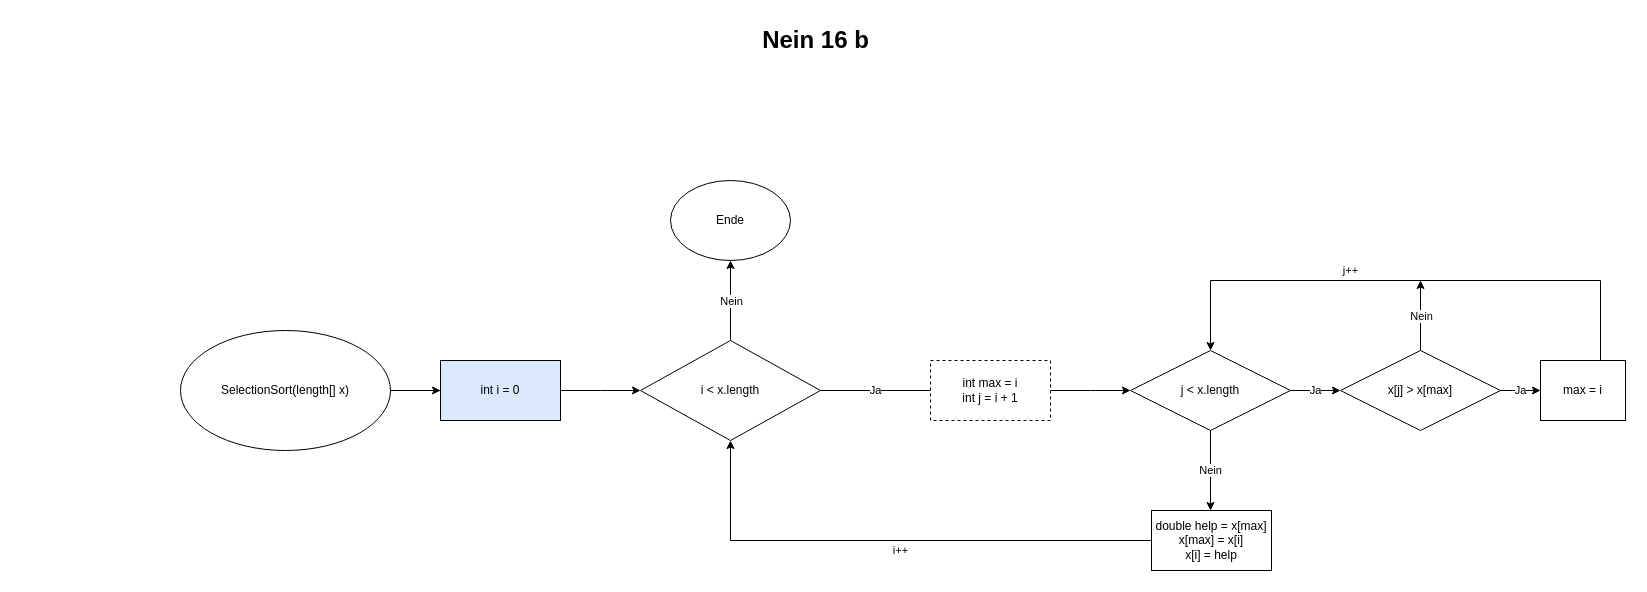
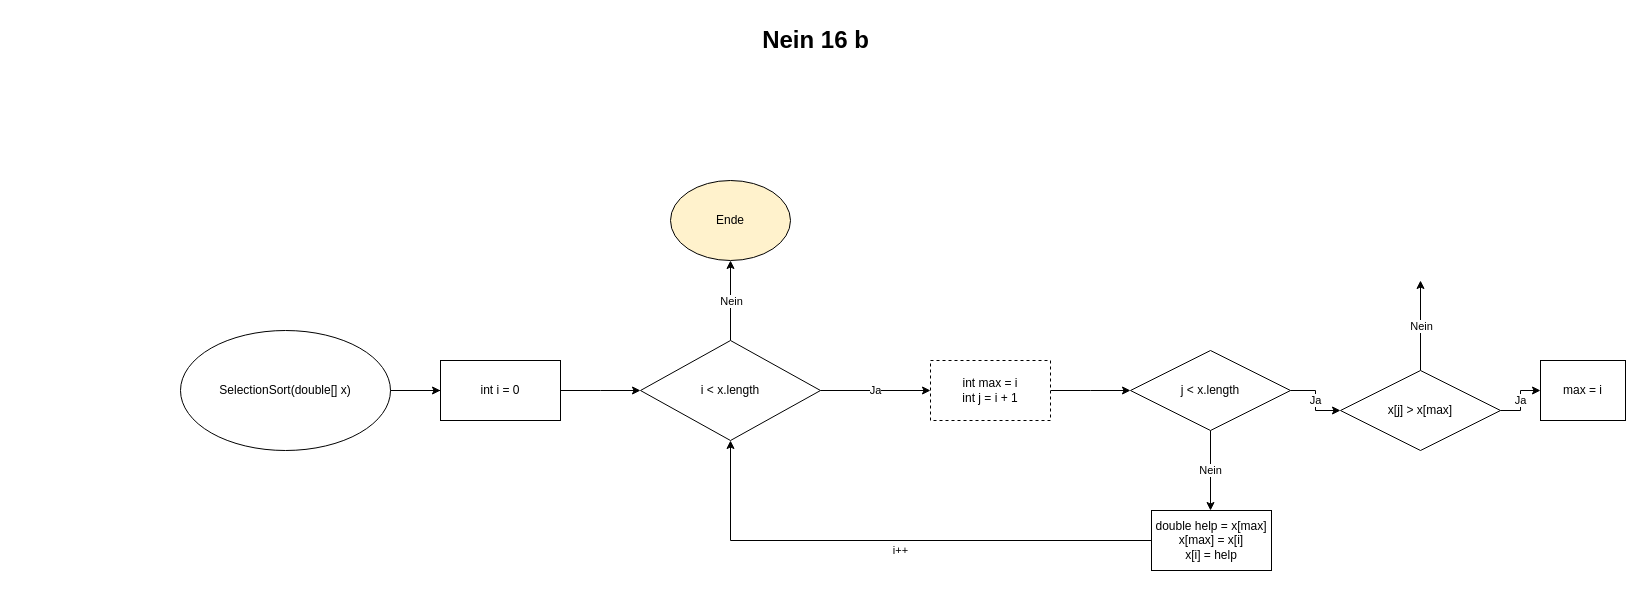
- <mxCell id="23" value="Ende" style="ellipse;whiteSpace=wrap;html=1;" vertex="1" parent="1"><mxGeometry x="670" y="180" width="120" height="80" as="geometry" /></mxCell>
+ <mxCell id="23" value="Ende" style="ellipse;whiteSpace=wrap;html=1;fillColor=#fff2cc;" vertex="1" parent="1"><mxGeometry x="670" y="180" width="120" height="80" as="geometry" /></mxCell>
- <mxCell id="19" value="j++" style="edgeStyle=orthogonalEdgeStyle;rounded=0;orthogonalLoop=1;jettySize=auto;html=1;entryX=0.5;entryY=0;entryDx=0;entryDy=0;" edge="1" parent="1" source="20" target="15"><mxGeometry x="0.222" y="-10" relative="1" as="geometry"><mxPoint x="1600" y="280" as="targetPoint" /><Array as="points"><mxPoint x="1600" y="280" /><mxPoint x="1210" y="280" /></Array><mxPoint as="offset" /></mxGeometry></mxCell>
- <mxCell id="8" value="&lt;div&gt;SelectionSort(length[] x)&lt;/div&gt;" style="ellipse;whiteSpace=wrap;html=1;" vertex="1" parent="1"><mxGeometry x="180" y="330" width="210" height="120" as="geometry" /></mxCell>
+ <mxCell id="8" value="&lt;div&gt;SelectionSort(double[] x)&lt;/div&gt;" style="ellipse;whiteSpace=wrap;html=1;" vertex="1" parent="1"><mxGeometry x="180" y="330" width="210" height="120" as="geometry" /></mxCell>
- <mxCell id="10" value="int i = 0" style="rounded=0;whiteSpace=wrap;html=1;fillColor=#dae8fc;" vertex="1" parent="1"><mxGeometry x="440" y="360" width="120" height="60" as="geometry" /></mxCell>
+ <mxCell id="10" value="int i = 0" style="rounded=0;whiteSpace=wrap;html=1;" vertex="1" parent="1"><mxGeometry x="440" y="360" width="120" height="60" as="geometry" /></mxCell>
- <mxCell id="3" value="&lt;div&gt;Ja&lt;/div&gt;" style="edgeStyle=orthogonalEdgeStyle;rounded=0;orthogonalLoop=1;jettySize=auto;html=1;entryX=0;entryY=0.5;entryDx=0;entryDy=0;endArrow=none;" edge="1" parent="1" source="5" target="12"><mxGeometry relative="1" as="geometry"><mxPoint x="730" y="520" as="targetPoint" /><Array as="points" /></mxGeometry></mxCell>
+ <mxCell id="3" value="&lt;div&gt;Ja&lt;/div&gt;" style="edgeStyle=orthogonalEdgeStyle;rounded=0;orthogonalLoop=1;jettySize=auto;html=1;entryX=0;entryY=0.5;entryDx=0;entryDy=0;" edge="1" parent="1" source="5" target="12"><mxGeometry relative="1" as="geometry"><mxPoint x="730" y="520" as="targetPoint" /><Array as="points" /></mxGeometry></mxCell>
- <mxCell id="18" value="x[j] &amp;gt; x[max]" style="rhombus;whiteSpace=wrap;html=1;" vertex="1" parent="1"><mxGeometry x="1340" y="350" width="160" height="80" as="geometry" /></mxCell>
+ <mxCell id="18" value="x[j] &amp;gt; x[max]" style="rhombus;whiteSpace=wrap;html=1;" vertex="1" parent="1"><mxGeometry x="1340" y="370" width="160" height="80" as="geometry" /></mxCell>
